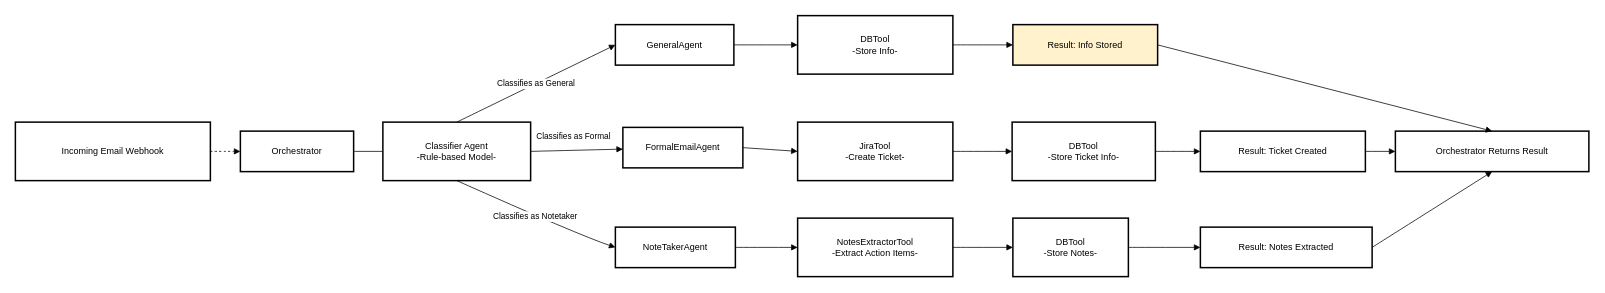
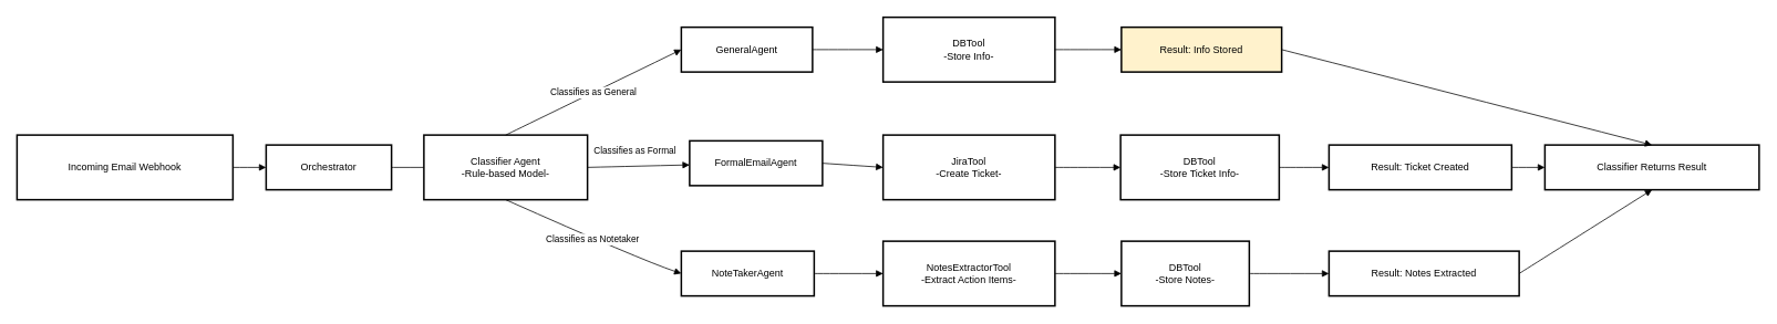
- <mxCell id="17" value="" style="curved=1;startArrow=none;endArrow=block;exitX=1;exitY=0.5;entryX=0;entryY=0.5;rounded=0;exitDx=0;exitDy=0;entryDx=0;entryDy=0;dashed=1;" edge="1" parent="1" source="2" target="3"><mxGeometry relative="1" as="geometry"><Array as="points" /></mxGeometry></mxCell>
+ <mxCell id="17" value="" style="curved=1;startArrow=none;endArrow=block;exitX=1;exitY=0.5;entryX=0;entryY=0.5;rounded=0;exitDx=0;exitDy=0;entryDx=0;entryDy=0;" edge="1" parent="1" source="2" target="3"><mxGeometry relative="1" as="geometry"><Array as="points" /></mxGeometry></mxCell>
- <mxCell id="16" value="Orchestrator Returns Result" style="whiteSpace=wrap;strokeWidth=2;" vertex="1" parent="1"><mxGeometry x="1860" y="174" width="258" height="54" as="geometry" /></mxCell>
+ <mxCell id="16" value="Classifier Returns Result" style="whiteSpace=wrap;strokeWidth=2;" vertex="1" parent="1"><mxGeometry x="1860" y="174" width="258" height="54" as="geometry" /></mxCell>
